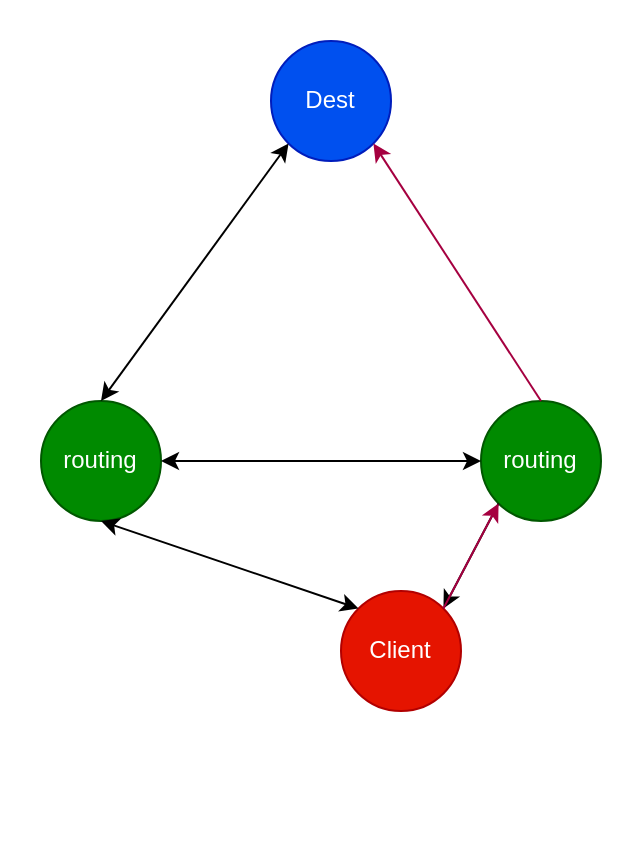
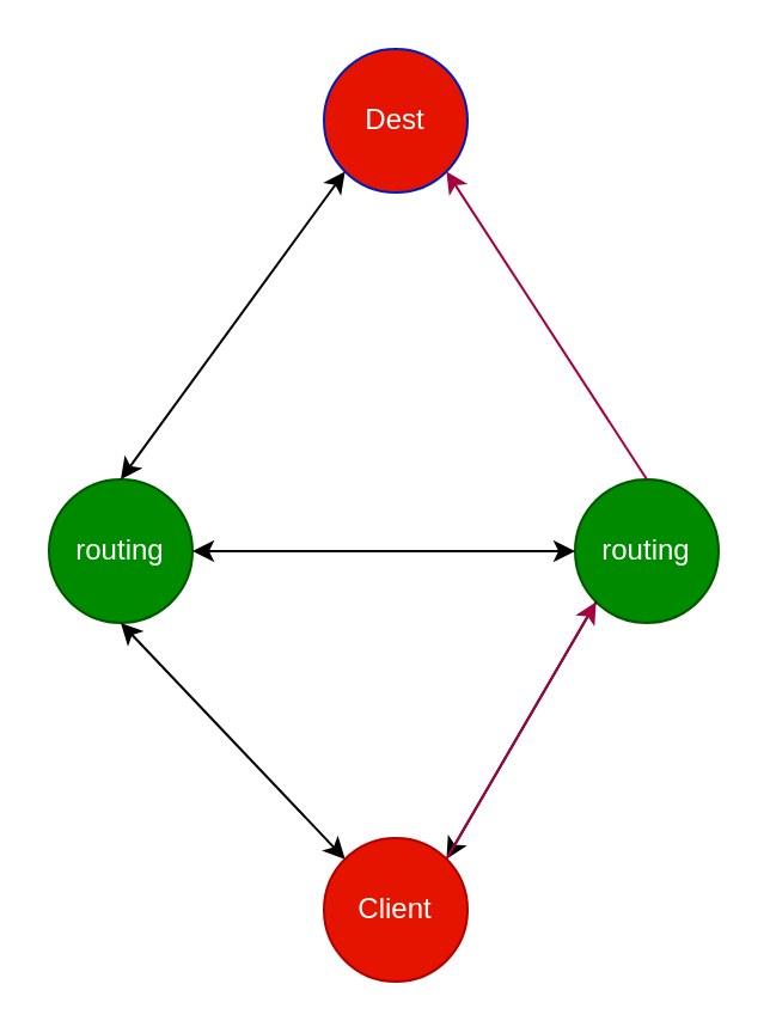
- <mxCell id="2" value="Dest" style="ellipse;whiteSpace=wrap;html=1;aspect=fixed;fillColor=#0050ef;fontColor=#ffffff;strokeColor=#001DBC;" vertex="1" parent="1"><mxGeometry x="135" y="20" width="60" height="60" as="geometry" /></mxCell>
+ <mxCell id="2" value="Dest" style="ellipse;whiteSpace=wrap;html=1;aspect=fixed;fillColor=#e51400;fontColor=#ffffff;strokeColor=#001DBC;" vertex="1" parent="1"><mxGeometry x="135" y="20" width="60" height="60" as="geometry" /></mxCell>
- <mxCell id="3" value="Client" style="ellipse;whiteSpace=wrap;html=1;aspect=fixed;fillColor=#e51400;fontColor=#ffffff;strokeColor=#B20000;" vertex="1" parent="1"><mxGeometry x="170" y="295" width="60" height="60" as="geometry" /></mxCell>
+ <mxCell id="3" value="Client" style="ellipse;whiteSpace=wrap;html=1;aspect=fixed;fillColor=#e51400;fontColor=#ffffff;strokeColor=#B20000;" vertex="1" parent="1"><mxGeometry x="135" y="350" width="60" height="60" as="geometry" /></mxCell>
